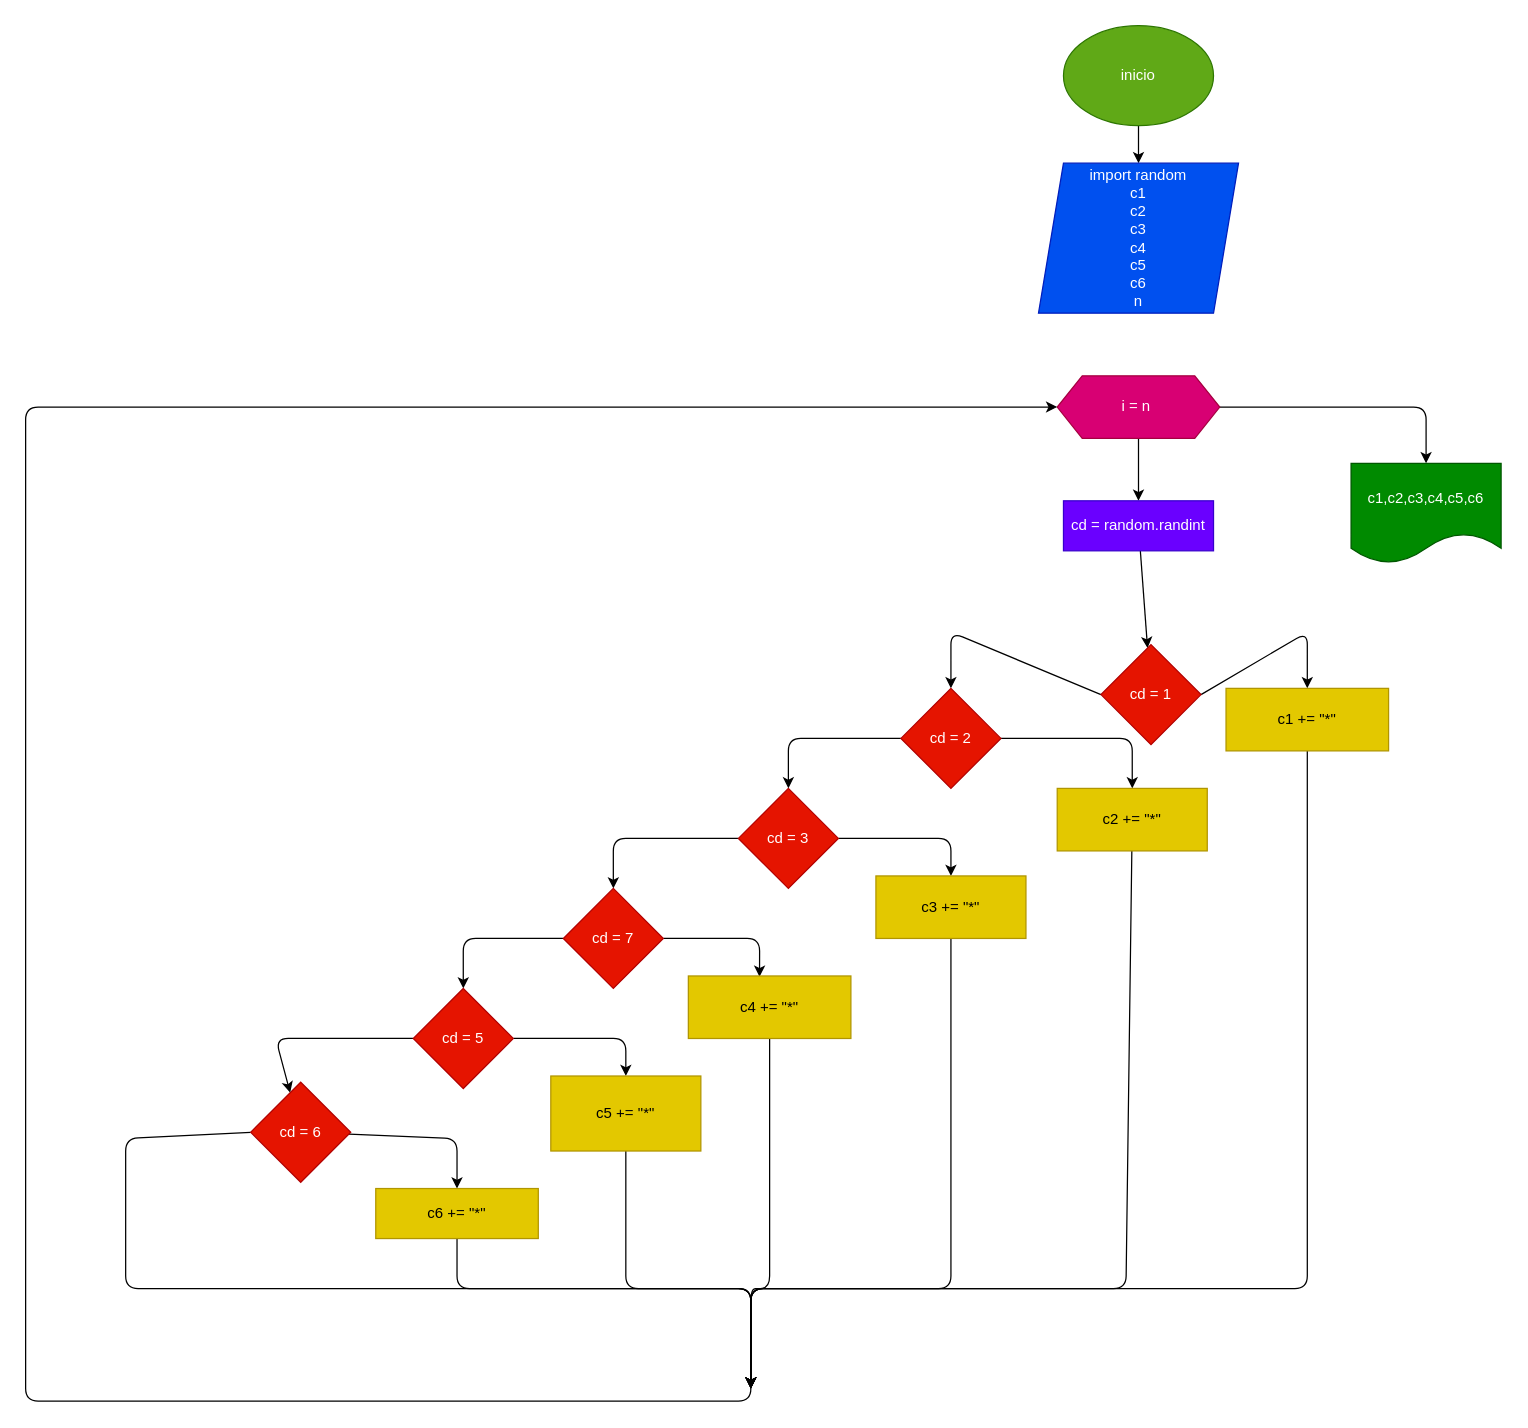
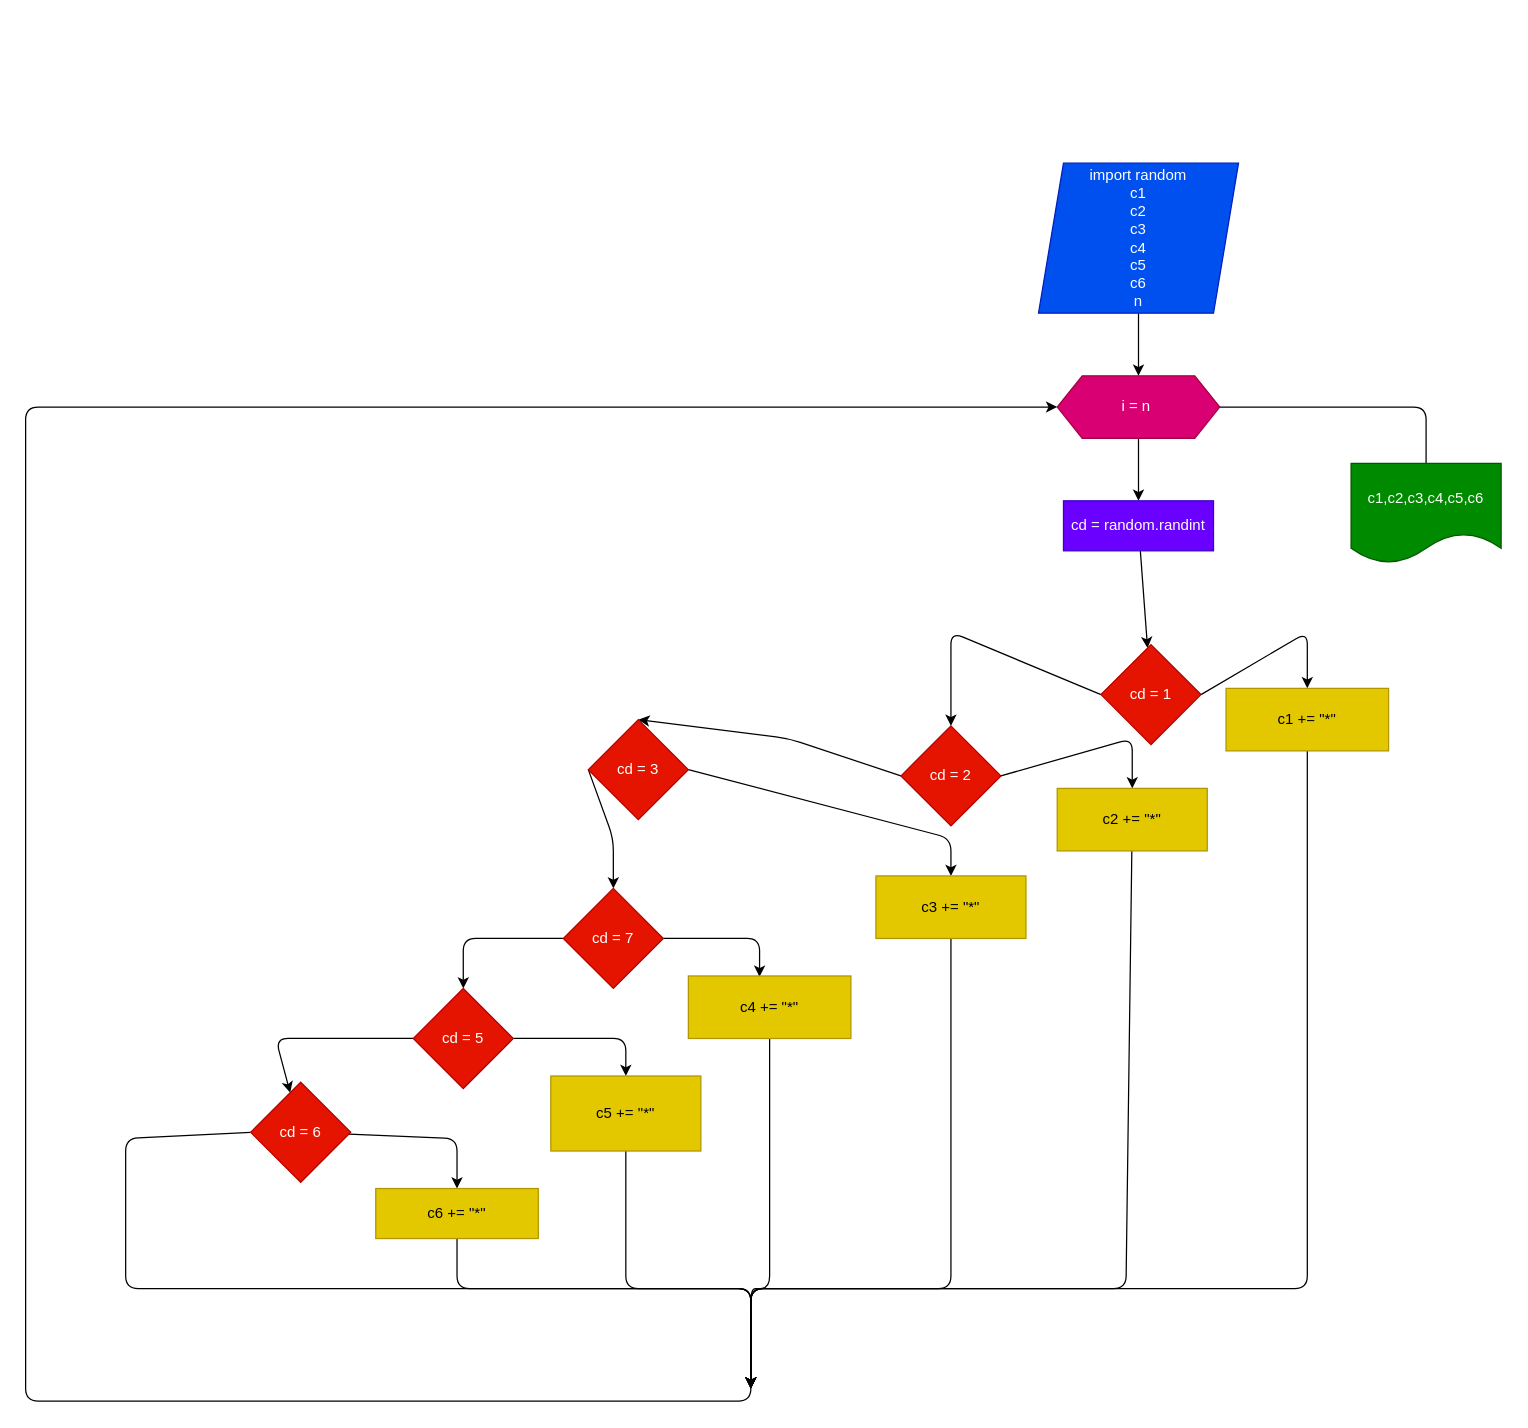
- <mxCell id="3" value="inicio" style="ellipse;whiteSpace=wrap;html=1;fillColor=#60a917;fontColor=#ffffff;strokeColor=#2D7600;" parent="1" vertex="1"><mxGeometry x="850" y="20" width="120" height="80" as="geometry" /></mxCell>
- <mxCell id="2" value="" style="edgeStyle=none;html=1;" parent="1" source="3" target="5" edge="1"><mxGeometry relative="1" as="geometry" /></mxCell>
+ <mxCell id="4" value="" style="edgeStyle=none;html=1;" parent="1" source="5" target="8" edge="1"><mxGeometry relative="1" as="geometry" /></mxCell>
- <mxCell id="7" value="" style="edgeStyle=none;html=1;" edge="1" parent="1" source="8" target="41"><mxGeometry relative="1" as="geometry"><Array as="points"><mxPoint x="1140" y="325" /></Array></mxGeometry></mxCell>
+ <mxCell id="7" value="" style="edgeStyle=none;html=1;endArrow=none;" edge="1" parent="1" source="8" target="41"><mxGeometry relative="1" as="geometry"><Array as="points"><mxPoint x="1140" y="325" /></Array></mxGeometry></mxCell>
- <mxCell id="18" value="cd = 2" style="rhombus;whiteSpace=wrap;html=1;rounded=0;fillColor=#e51400;fontColor=#ffffff;strokeColor=#B20000;" vertex="1" parent="1"><mxGeometry x="720" y="550" width="80" height="80" as="geometry" /></mxCell>
+ <mxCell id="18" value="cd = 2" style="rhombus;whiteSpace=wrap;html=1;rounded=0;fillColor=#e51400;fontColor=#ffffff;strokeColor=#B20000;" vertex="1" parent="1"><mxGeometry x="720" y="580" width="80" height="80" as="geometry" /></mxCell>
- <mxCell id="23" value="cd = 3" style="rhombus;whiteSpace=wrap;html=1;rounded=0;fillColor=#e51400;fontColor=#ffffff;strokeColor=#B20000;" vertex="1" parent="1"><mxGeometry x="590" y="630" width="80" height="80" as="geometry" /></mxCell>
+ <mxCell id="23" value="cd = 3" style="rhombus;whiteSpace=wrap;html=1;rounded=0;fillColor=#e51400;fontColor=#ffffff;strokeColor=#B20000;" vertex="1" parent="1"><mxGeometry x="470" y="575" width="80" height="80" as="geometry" /></mxCell>
